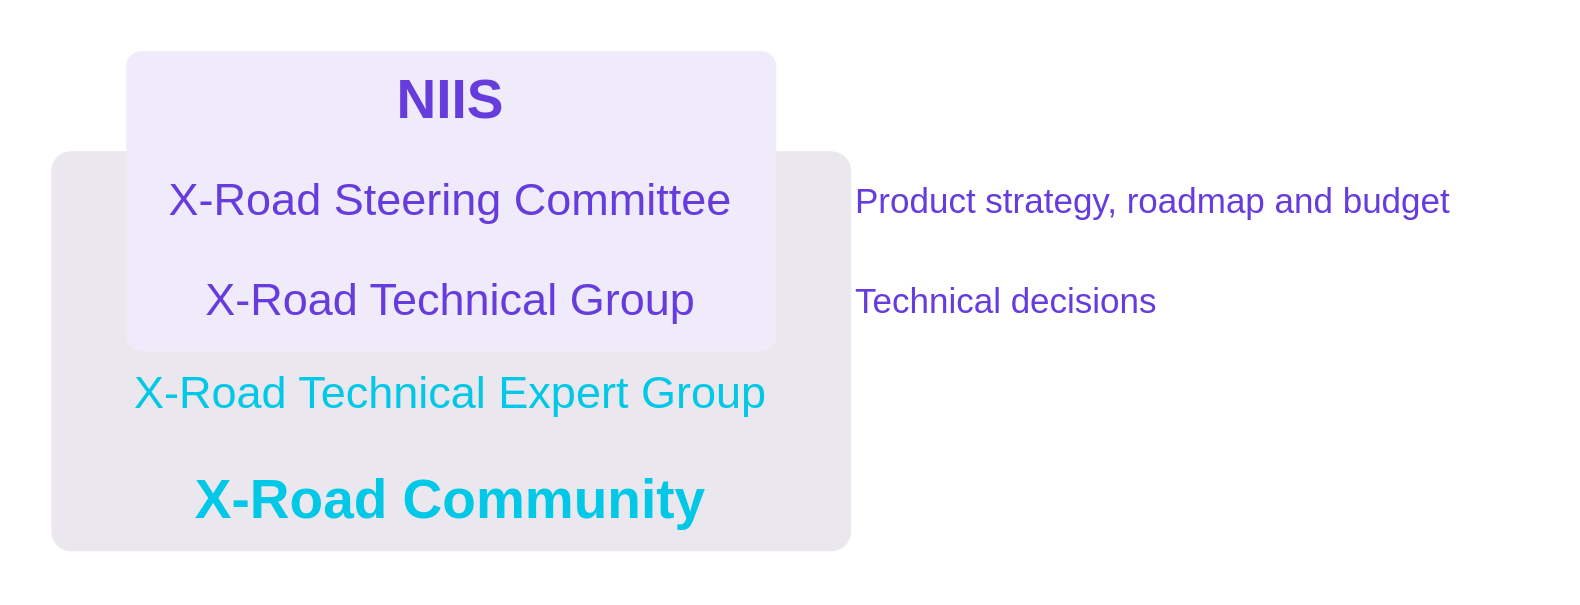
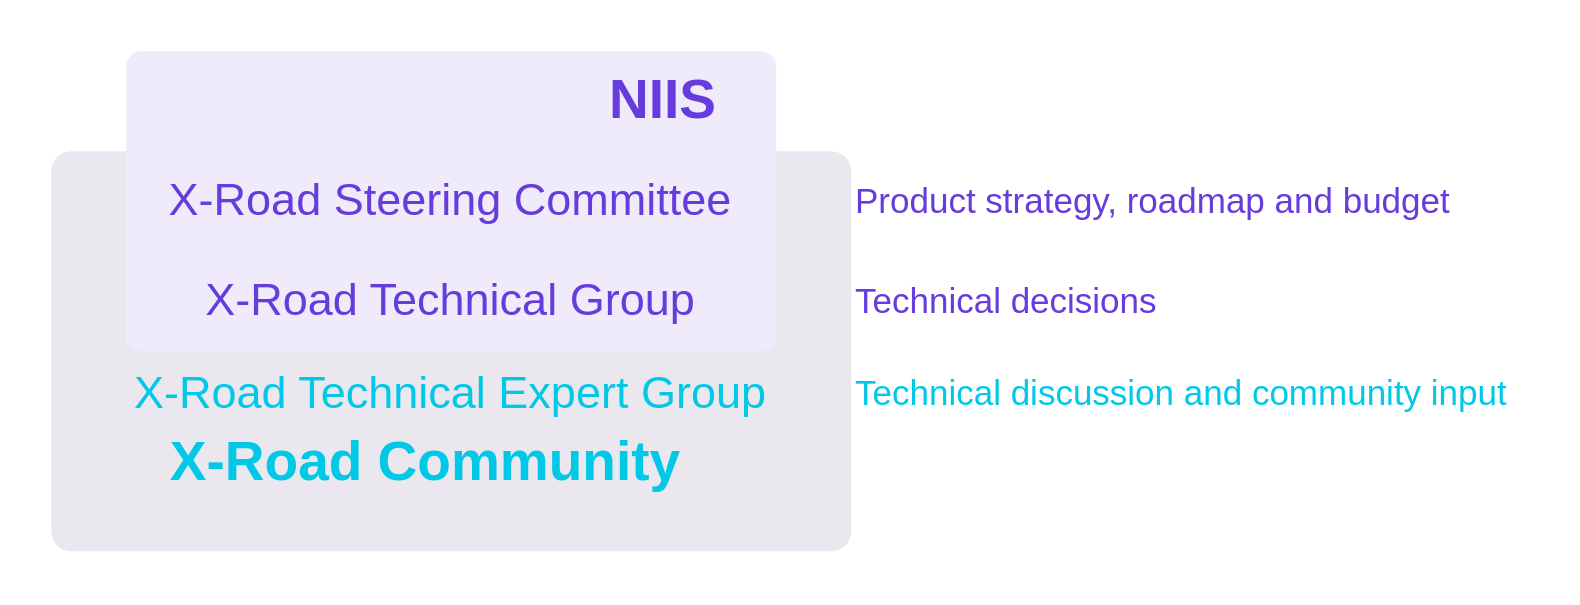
- <mxCell id="4" value="NIIS" style="text;html=1;strokeColor=none;fillColor=none;align=center;verticalAlign=middle;whiteSpace=wrap;rounded=0;fontColor=#663CDC;fontSize=22;fontStyle=1" parent="1" vertex="1"><mxGeometry x="150" y="30" width="60" height="20" as="geometry" /></mxCell>
+ <mxCell id="4" value="NIIS" style="text;html=1;strokeColor=none;fillColor=none;align=center;verticalAlign=middle;whiteSpace=wrap;rounded=0;fontColor=#663CDC;fontSize=22;fontStyle=1" parent="1" vertex="1"><mxGeometry x="235" y="30" width="60" height="20" as="geometry" /></mxCell>
+ <mxCell id="11" value="Technical discussion and community input" style="text;html=1;strokeColor=none;fillColor=none;align=left;verticalAlign=middle;whiteSpace=wrap;rounded=0;fontColor=#00C8E6;fontSize=14;fontStyle=0" parent="1" vertex="1"><mxGeometry x="340" y="147" width="270" height="20" as="geometry" /></mxCell>
- <mxCell id="6" value="X-Road Community" style="text;html=1;strokeColor=none;fillColor=none;align=center;verticalAlign=middle;whiteSpace=wrap;rounded=0;fontColor=#00C8E6;fontSize=22;fontStyle=1" parent="1" vertex="1"><mxGeometry x="50" y="190" width="260" height="20" as="geometry" /></mxCell>
+ <mxCell id="6" value="X-Road Community" style="text;html=1;strokeColor=none;fillColor=none;align=center;verticalAlign=middle;whiteSpace=wrap;rounded=0;fontColor=#00C8E6;fontSize=22;fontStyle=1" parent="1" vertex="1"><mxGeometry x="40" y="175" width="260" height="20" as="geometry" /></mxCell>
